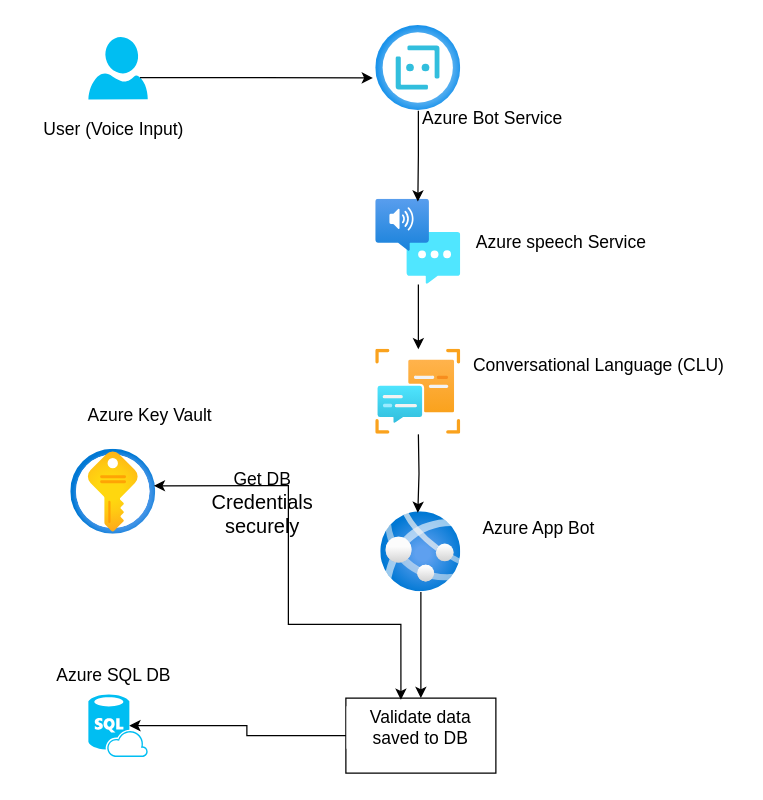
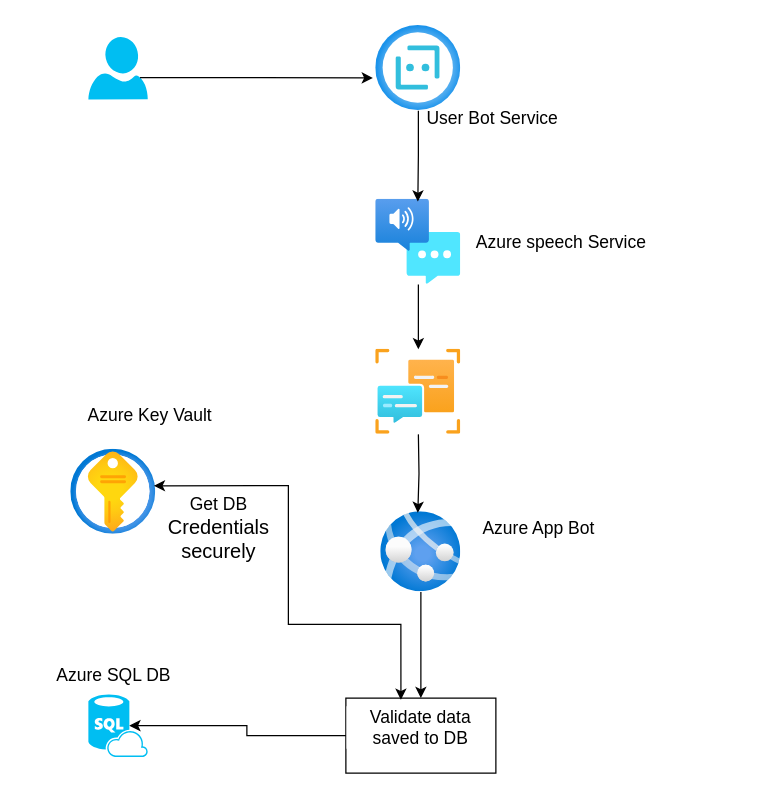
- <mxCell id="14" value="&lt;font style=&quot;font-size: 14px;&quot;&gt;Azure Bot&amp;nbsp;&lt;/font&gt;&lt;span style=&quot;font-size: 14px; background-color: transparent; color: light-dark(rgb(0, 0, 0), rgb(255, 255, 255));&quot;&gt;Service&lt;/span&gt;" style="text;html=1;align=center;verticalAlign=middle;resizable=0;points=[];autosize=1;strokeColor=none;fillColor=none;" parent="1" vertex="1"><mxGeometry x="323" y="79" width="140" height="30" as="geometry" /></mxCell>
+ <mxCell id="14" value="&lt;font style=&quot;font-size: 14px;&quot;&gt;User Bot&amp;nbsp;&lt;/font&gt;&lt;span style=&quot;font-size: 14px; background-color: transparent; color: light-dark(rgb(0, 0, 0), rgb(255, 255, 255));&quot;&gt;Service&lt;/span&gt;" style="text;html=1;align=center;verticalAlign=middle;resizable=0;points=[];autosize=1;strokeColor=none;fillColor=none;" parent="1" vertex="1"><mxGeometry x="323" y="79" width="140" height="30" as="geometry" /></mxCell>
- <mxCell id="11" value="&lt;font style=&quot;font-size: 14px;&quot;&gt;User (Voice Input)&lt;/font&gt;" style="text;html=1;align=center;verticalAlign=middle;resizable=0;points=[];autosize=1;strokeColor=none;fillColor=none;" parent="1" vertex="1"><mxGeometry x="20" y="88" width="140" height="30" as="geometry" /></mxCell>
- <mxCell id="15" value="&lt;font style=&quot;font-size: 14px;&quot;&gt;Conversational Language (CLU)&lt;/font&gt;" style="text;html=1;align=center;verticalAlign=middle;resizable=0;points=[];autosize=1;strokeColor=none;fillColor=none;" parent="1" vertex="1"><mxGeometry x="368" y="277" width="220" height="30" as="geometry" /></mxCell>
- <mxCell id="23" value="&lt;font style=&quot;font-size: 14px;&quot;&gt;Get DB&lt;/font&gt;&lt;div&gt;&lt;font size=&quot;3&quot;&gt;Credentials&lt;/font&gt;&lt;/div&gt;&lt;div&gt;&lt;font size=&quot;3&quot;&gt;securely&lt;/font&gt;&lt;/div&gt;" style="text;html=1;align=center;verticalAlign=middle;resizable=0;points=[];autosize=1;strokeColor=none;fillColor=none;" parent="1" vertex="1"><mxGeometry x="159" y="367" width="100" height="70" as="geometry" /></mxCell>
+ <mxCell id="23" value="&lt;font style=&quot;font-size: 14px;&quot;&gt;Get DB&lt;/font&gt;&lt;div&gt;&lt;font size=&quot;3&quot;&gt;Credentials&lt;/font&gt;&lt;/div&gt;&lt;div&gt;&lt;font size=&quot;3&quot;&gt;securely&lt;/font&gt;&lt;/div&gt;" style="text;html=1;align=center;verticalAlign=middle;resizable=0;points=[];autosize=1;strokeColor=none;fillColor=none;" parent="1" vertex="1"><mxGeometry x="124" y="387" width="100" height="70" as="geometry" /></mxCell>
